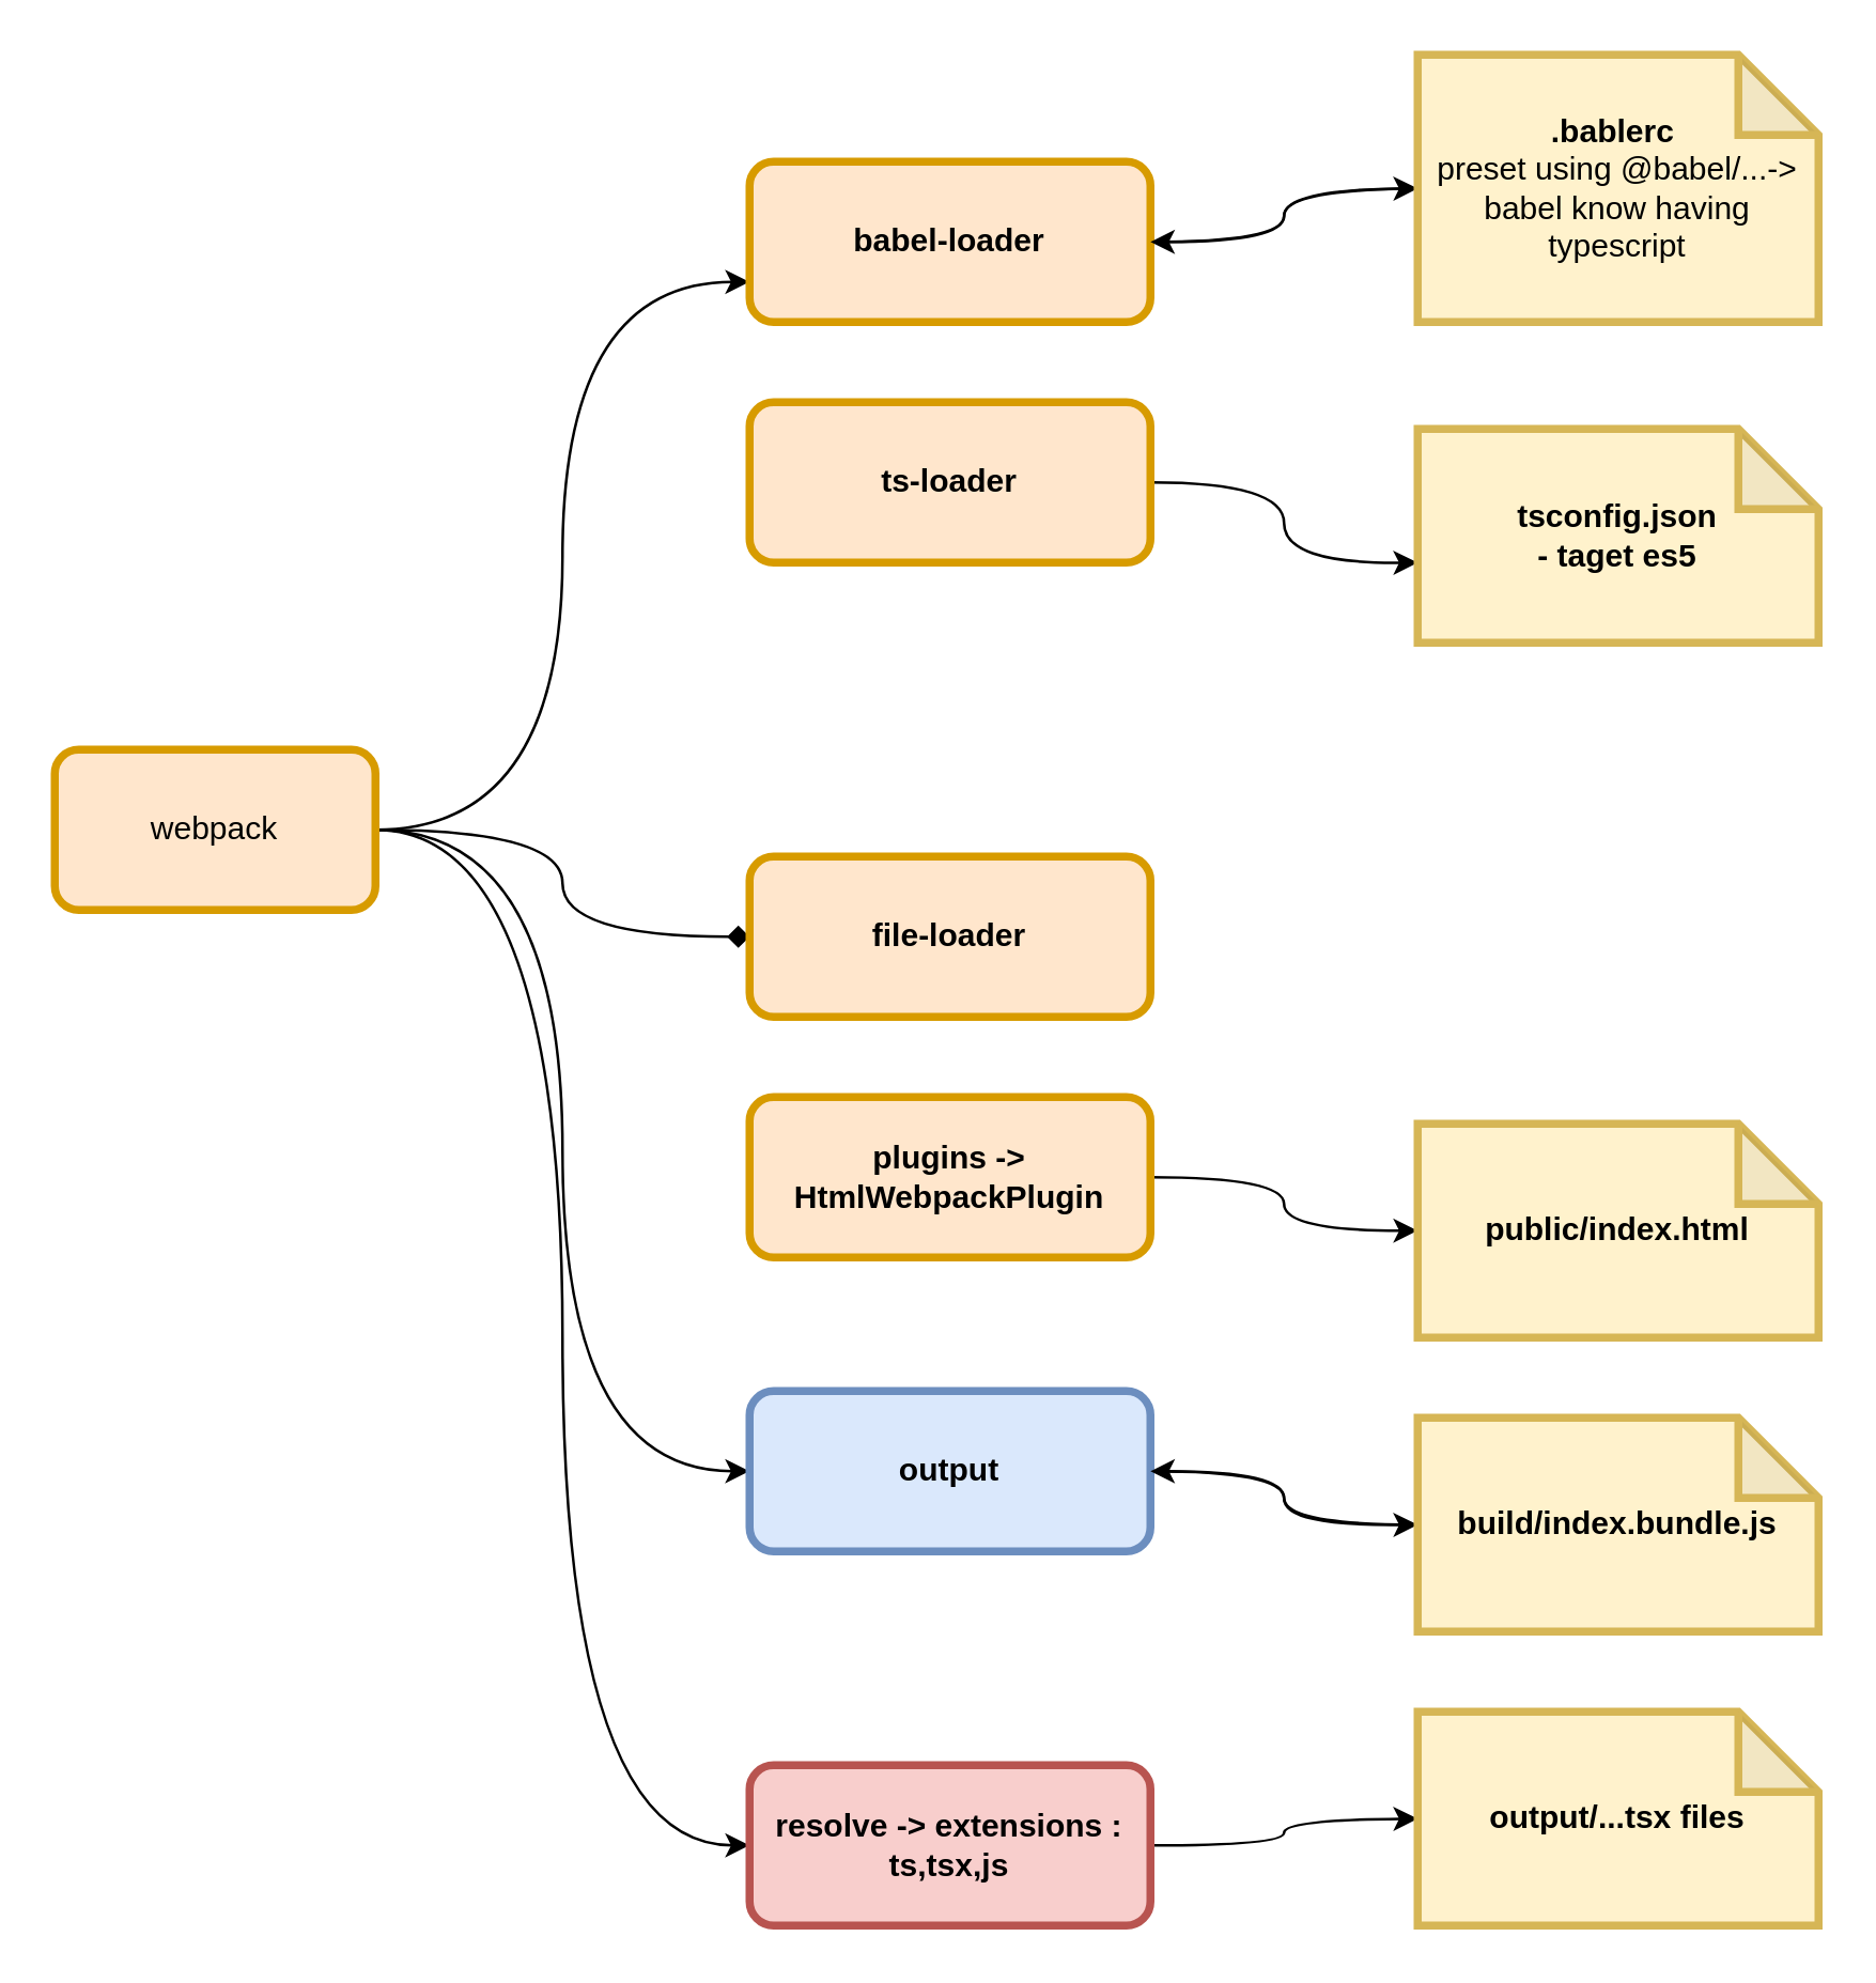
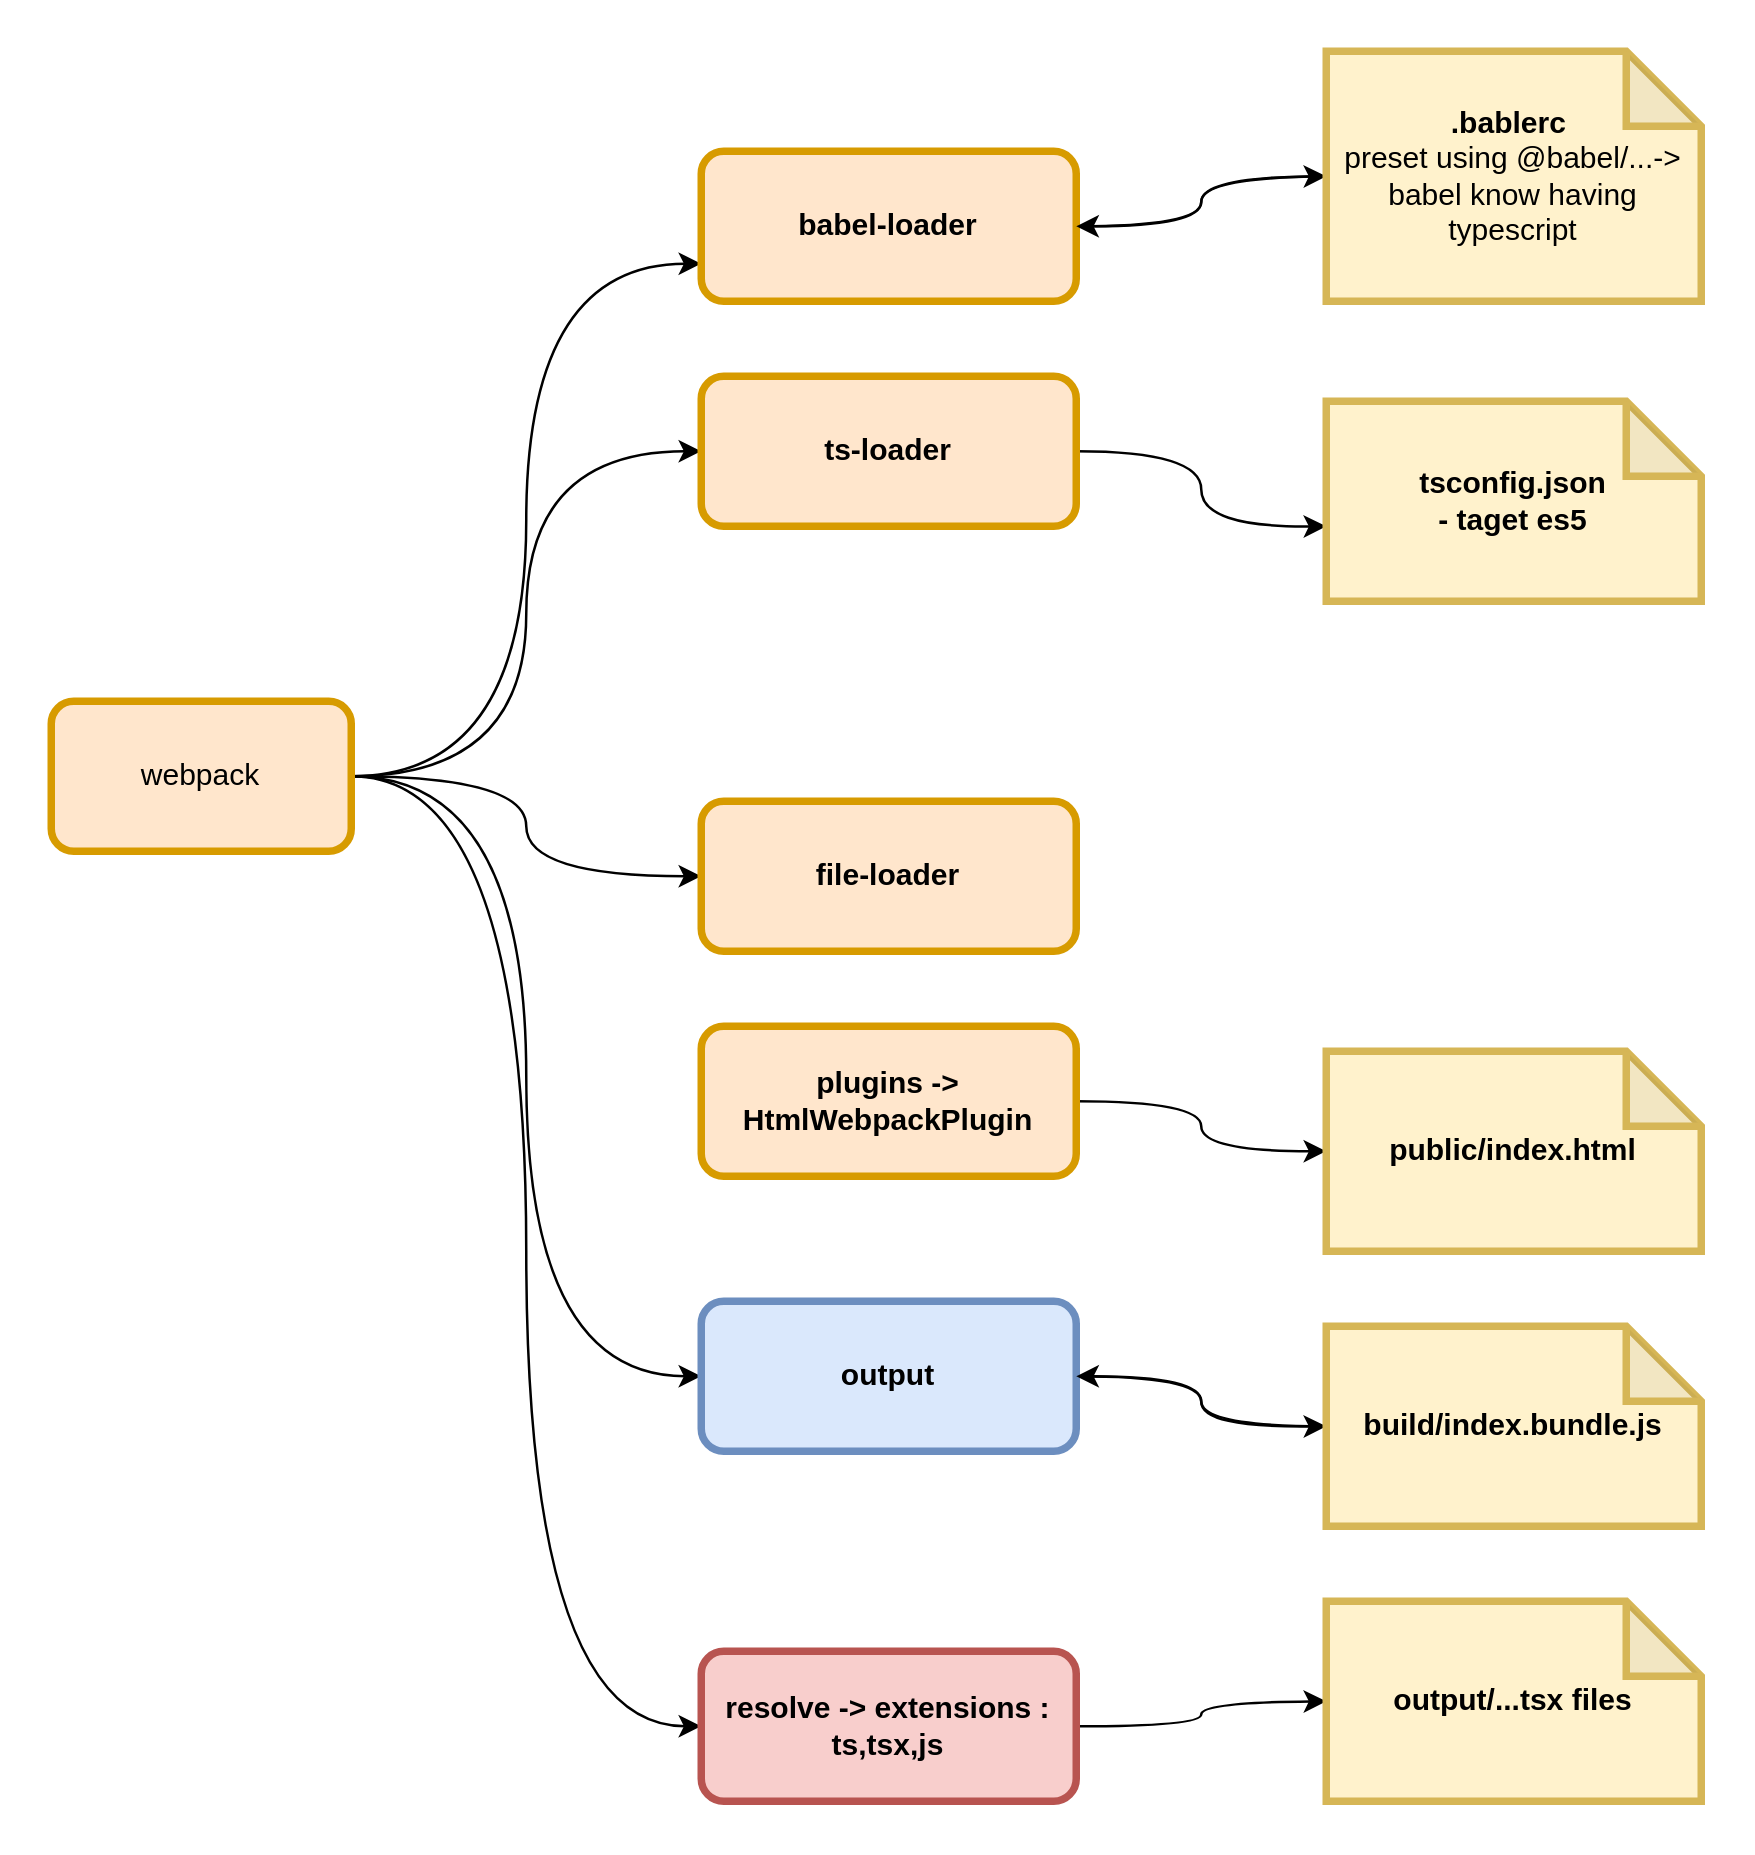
+ <mxCell id="3" style="edgeStyle=orthogonalEdgeStyle;curved=1;rounded=0;orthogonalLoop=1;jettySize=auto;html=1;entryX=0;entryY=0.5;entryDx=0;entryDy=0;fontColor=#000000;" edge="1" parent="1" source="7" target="11"><mxGeometry relative="1" as="geometry" /></mxCell>
- <mxCell id="4" style="edgeStyle=orthogonalEdgeStyle;curved=1;rounded=0;orthogonalLoop=1;jettySize=auto;html=1;fontColor=#000000;endArrow=diamond;" edge="1" parent="1" source="7" target="12"><mxGeometry relative="1" as="geometry" /></mxCell>
+ <mxCell id="4" style="edgeStyle=orthogonalEdgeStyle;curved=1;rounded=0;orthogonalLoop=1;jettySize=auto;html=1;fontColor=#000000;" edge="1" parent="1" source="7" target="12"><mxGeometry relative="1" as="geometry" /></mxCell>
